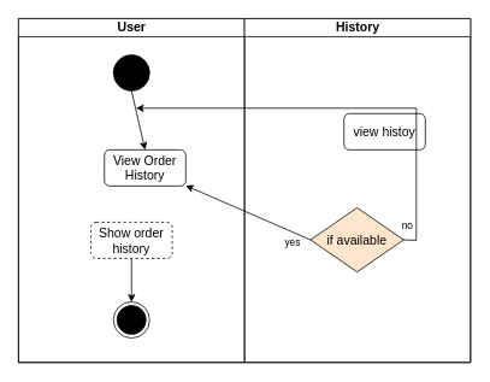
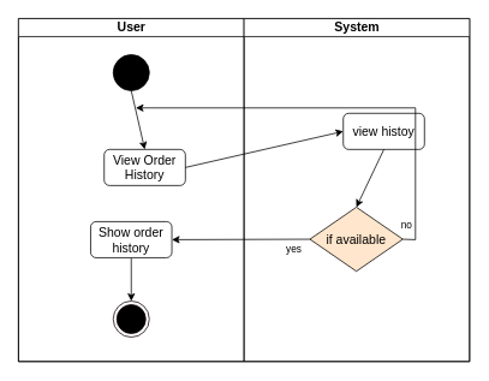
- <mxCell id="10" value="&lt;font style=&quot;font-size: 14px;&quot;&gt;History&lt;/font&gt;" style="swimlane;html=1;startSize=20;" parent="2" vertex="1"><mxGeometry x="250" width="250" height="380" as="geometry" /></mxCell>
+ <mxCell id="10" value="&lt;font style=&quot;font-size: 14px;&quot;&gt;System&lt;/font&gt;" style="swimlane;html=1;startSize=20;" parent="2" vertex="1"><mxGeometry x="250" width="250" height="380" as="geometry" /></mxCell>
+ <mxCell id="14" value="" style="endArrow=classic;html=1;rounded=0;exitX=1;exitY=0.5;exitDx=0;exitDy=0;entryX=0;entryY=0.5;entryDx=0;entryDy=0;" parent="2" source="5" target="12" edge="1"><mxGeometry x="-0.5" y="10" width="50" height="50" relative="1" as="geometry"><mxPoint x="135" y="110" as="sourcePoint" /><mxPoint x="340" y="159" as="targetPoint" /><mxPoint as="offset" /></mxGeometry></mxCell>
+ <mxCell id="13" value="" style="endArrow=classic;html=1;rounded=0;exitX=0.5;exitY=1;exitDx=0;exitDy=0;entryX=0.5;entryY=0;entryDx=0;entryDy=0;" parent="10" source="12" target="11" edge="1"><mxGeometry x="-0.5" y="10" width="50" height="50" relative="1" as="geometry"><mxPoint x="-70" y="160" as="sourcePoint" /><mxPoint x="90" y="160" as="targetPoint" /><mxPoint as="offset" /></mxGeometry></mxCell>
- <mxCell id="15" value="yes" style="endArrow=classic;html=1;rounded=0;exitX=0;exitY=0.5;exitDx=0;exitDy=0;" edge="1" parent="2" source="11" target="5"><mxGeometry x="-0.783" y="10" width="50" height="50" relative="1" as="geometry"><mxPoint x="385" y="279" as="sourcePoint" /><mxPoint x="385" y="329" as="targetPoint" /><mxPoint x="-1" as="offset" /></mxGeometry></mxCell>
+ <mxCell id="15" value="yes" style="endArrow=classic;html=1;rounded=0;exitX=0;exitY=0.5;exitDx=0;exitDy=0;entryX=1;entryY=0.5;entryDx=0;entryDy=0;" edge="1" parent="2" source="11" target="9"><mxGeometry x="-0.783" y="10" width="50" height="50" relative="1" as="geometry"><mxPoint x="385" y="279" as="sourcePoint" /><mxPoint x="385" y="329" as="targetPoint" /><mxPoint x="-1" as="offset" /></mxGeometry></mxCell>
- <mxCell id="9" value="&lt;span style=&quot;font-size: 14px;&quot;&gt;Show order history&lt;/span&gt;" style="rounded=1;whiteSpace=wrap;html=1;dashed=1;" vertex="1" parent="3"><mxGeometry x="80" y="225" width="90" height="40" as="geometry" /></mxCell>
+ <mxCell id="9" value="&lt;span style=&quot;font-size: 14px;&quot;&gt;Show order history&lt;/span&gt;" style="rounded=1;whiteSpace=wrap;html=1;" vertex="1" parent="3"><mxGeometry x="80" y="225" width="90" height="40" as="geometry" /></mxCell>
